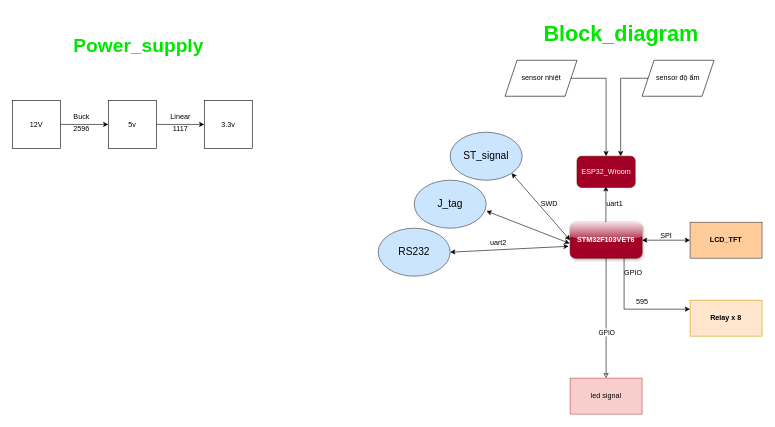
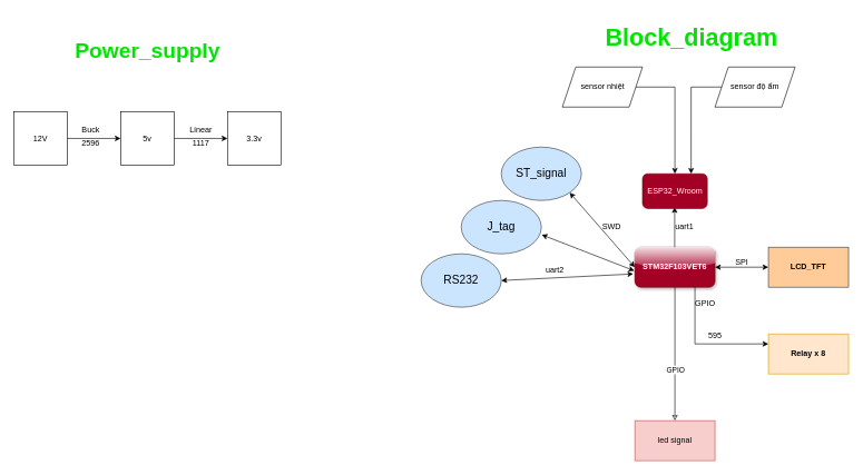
- <mxCell id="34" value="Power_supply&lt;br style=&quot;font-size: 32px;&quot;&gt;" style="text;html=1;align=center;verticalAlign=middle;resizable=0;points=[];autosize=1;strokeColor=none;fillColor=none;fontColor=#00E600;fontStyle=1;fontSize=32;" vertex="1" parent="1"><mxGeometry x="110" y="50" width="240" height="50" as="geometry" /></mxCell>
+ <mxCell id="34" value="Power_supply&lt;br style=&quot;font-size: 32px;&quot;&gt;" style="text;html=1;align=center;verticalAlign=middle;resizable=0;points=[];autosize=1;strokeColor=none;fillColor=none;fontColor=#00E600;fontStyle=1;fontSize=32;" vertex="1" parent="1"><mxGeometry x="100" y="50" width="240" height="50" as="geometry" /></mxCell>
